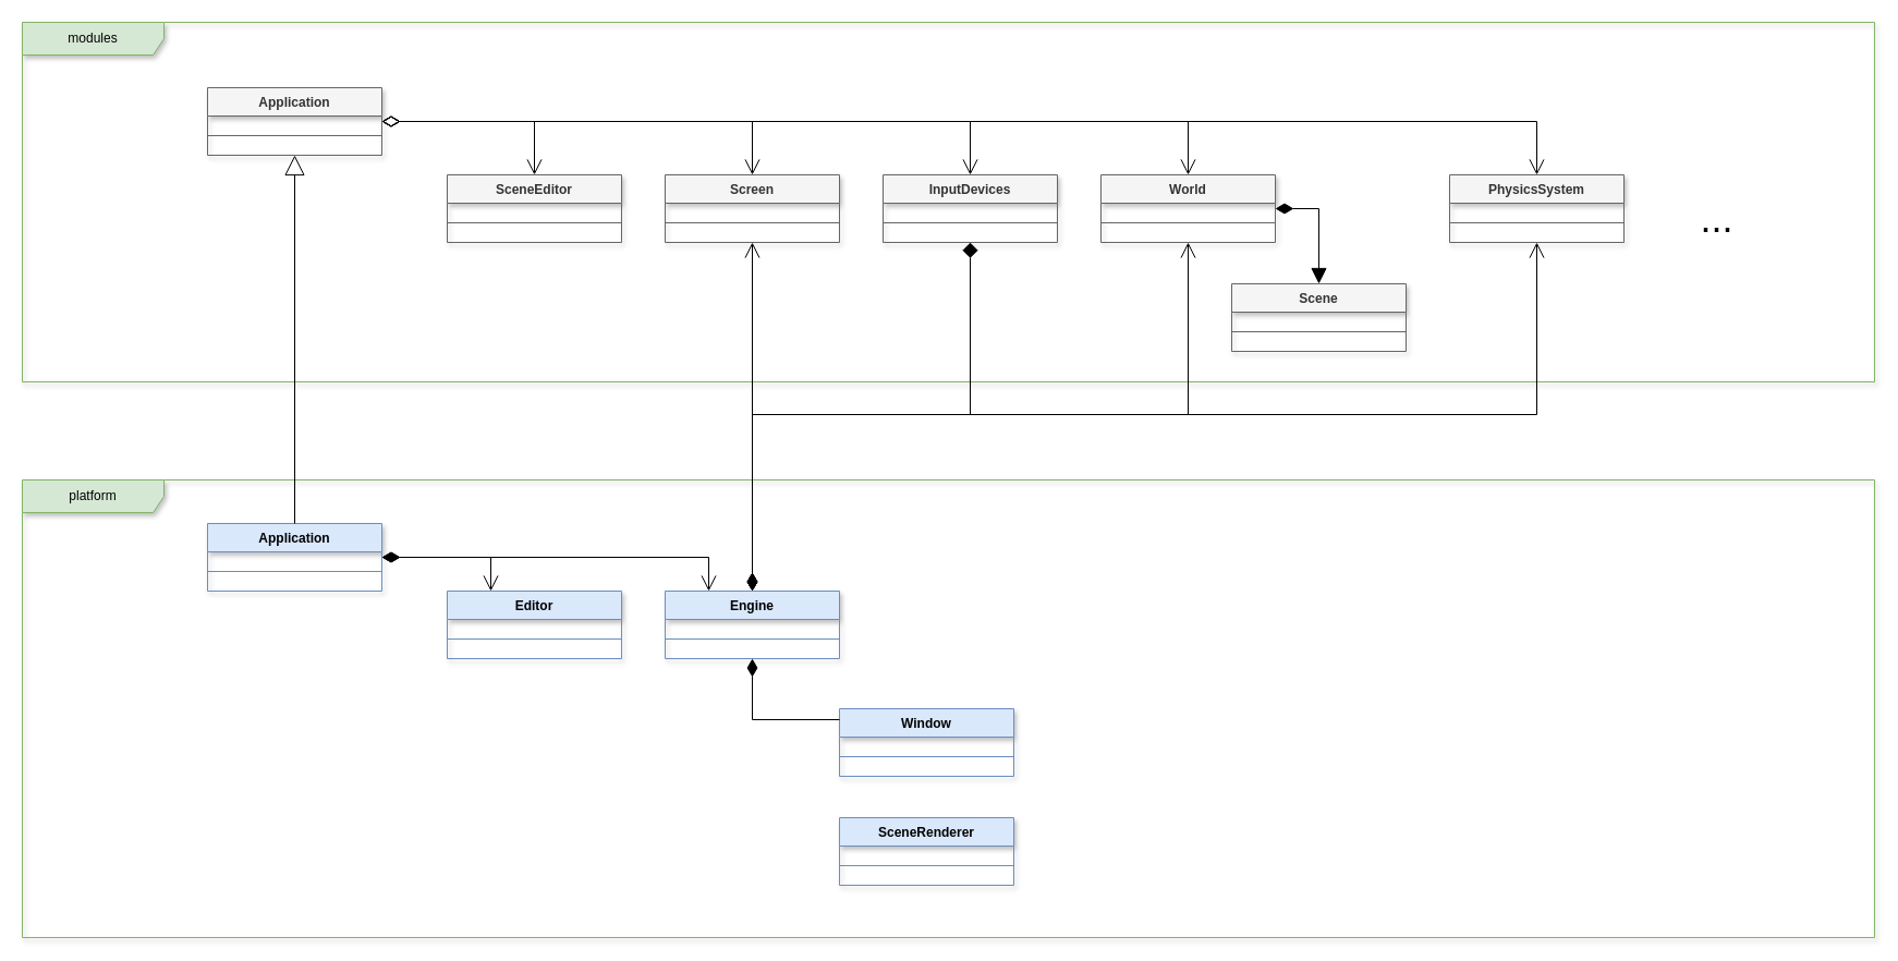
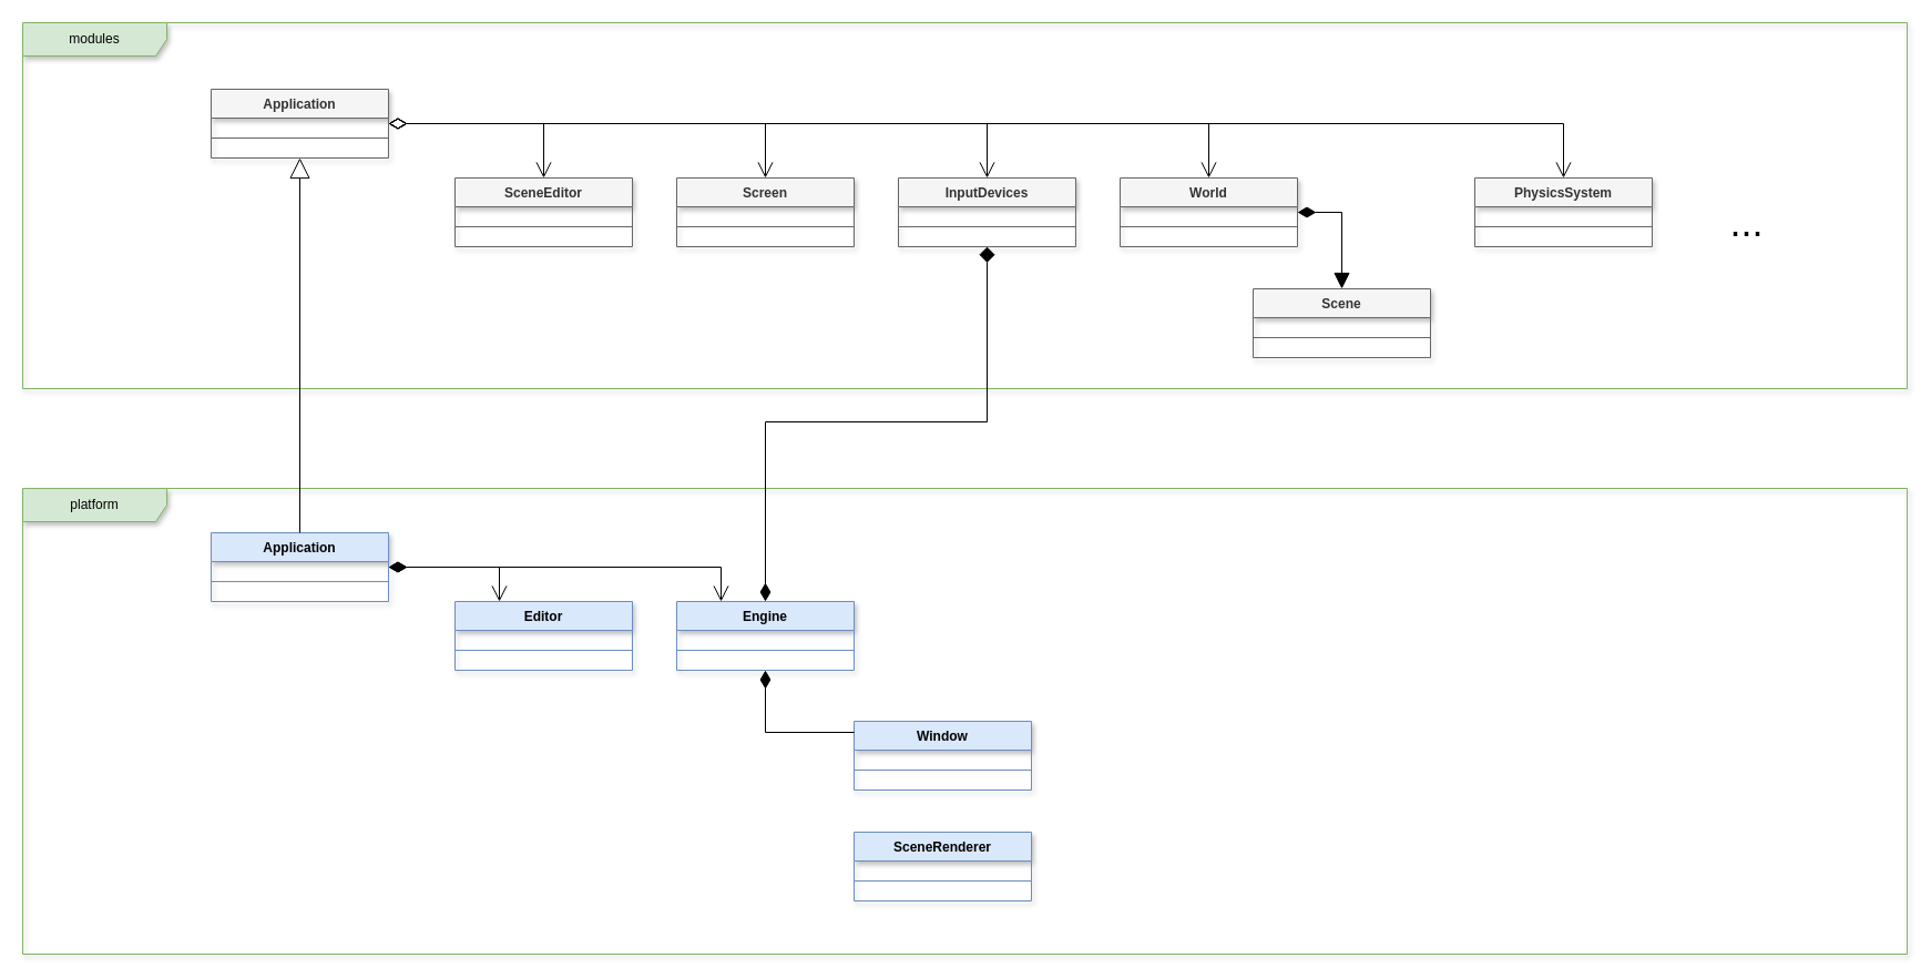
- <mxCell id="41" value="" style="endArrow=open;html=1;endSize=12;startArrow=diamondThin;startSize=14;startFill=1;edgeStyle=orthogonalEdgeStyle;align=left;verticalAlign=top;rounded=0;" parent="1" source="16" target="20" edge="1"><mxGeometry x="-1" y="3" relative="1" as="geometry"><mxPoint x="760" y="480" as="sourcePoint" /><mxPoint x="920" y="480" as="targetPoint" /></mxGeometry></mxCell>
- <mxCell id="43" value="" style="endArrow=open;html=1;endSize=12;startArrow=diamondThin;startSize=14;startFill=1;edgeStyle=orthogonalEdgeStyle;align=left;verticalAlign=top;rounded=0;" parent="1" source="16" target="28" edge="1"><mxGeometry x="-1" y="3" relative="1" as="geometry"><mxPoint x="760" y="480" as="sourcePoint" /><mxPoint x="920" y="480" as="targetPoint" /><Array as="points"><mxPoint x="690" y="380" /><mxPoint x="1090" y="380" /></Array></mxGeometry></mxCell>
- <mxCell id="58" value="" style="endArrow=open;html=1;endSize=12;startArrow=diamondThin;startSize=14;startFill=1;edgeStyle=orthogonalEdgeStyle;align=left;verticalAlign=top;rounded=0;" parent="1" source="16" target="54" edge="1"><mxGeometry x="-1" y="3" relative="1" as="geometry"><mxPoint x="760" y="480" as="sourcePoint" /><mxPoint x="920" y="480" as="targetPoint" /><Array as="points"><mxPoint x="690" y="380" /><mxPoint x="1410" y="380" /></Array></mxGeometry></mxCell>
